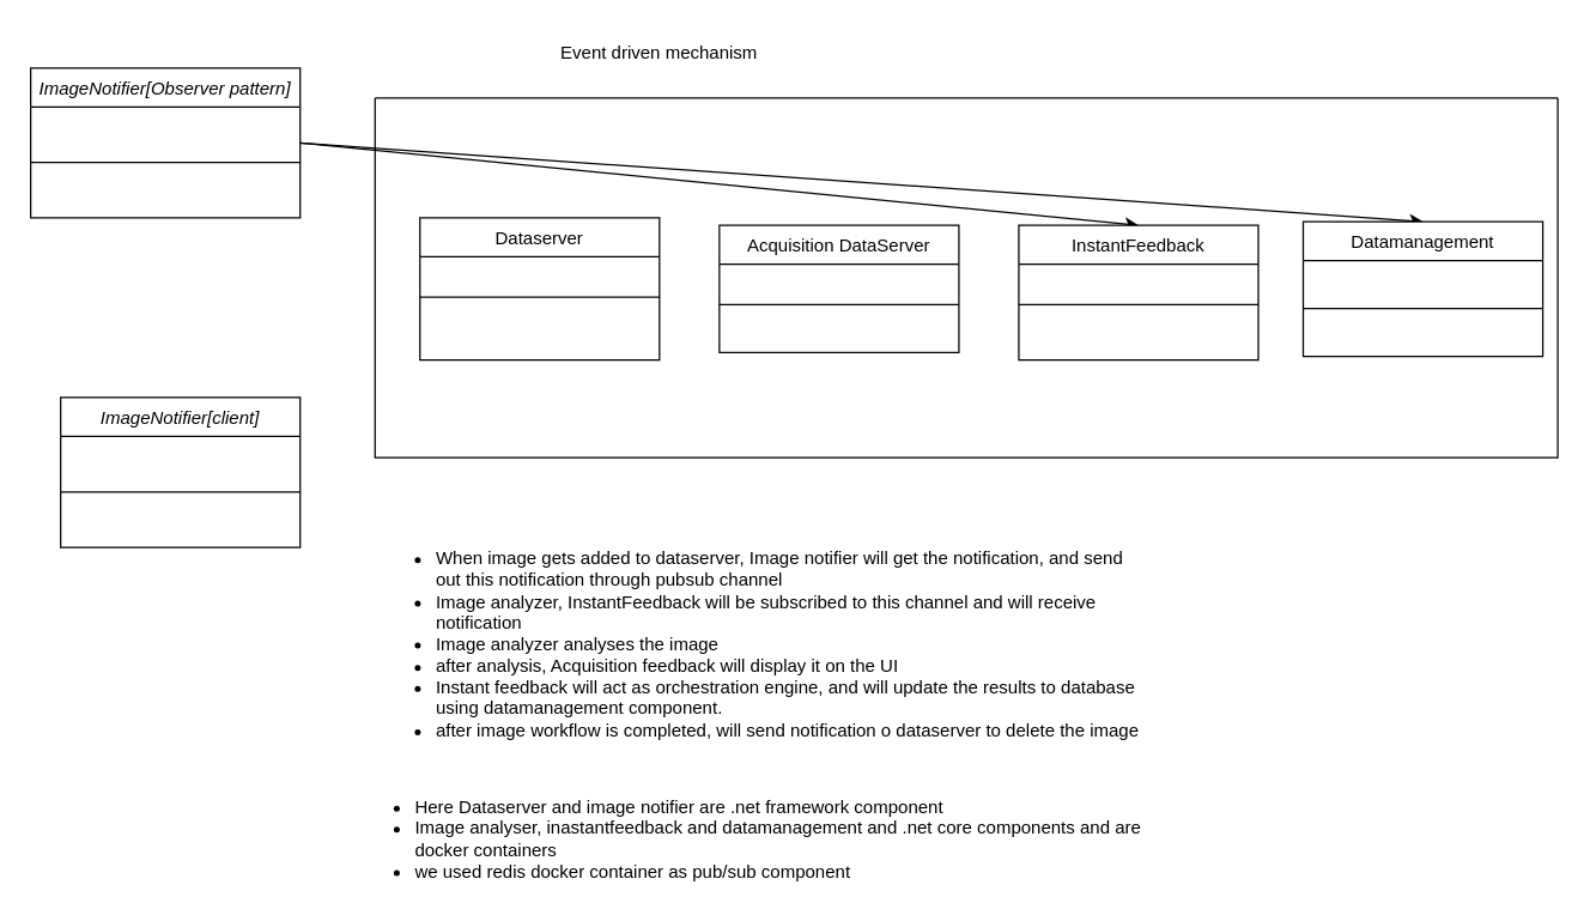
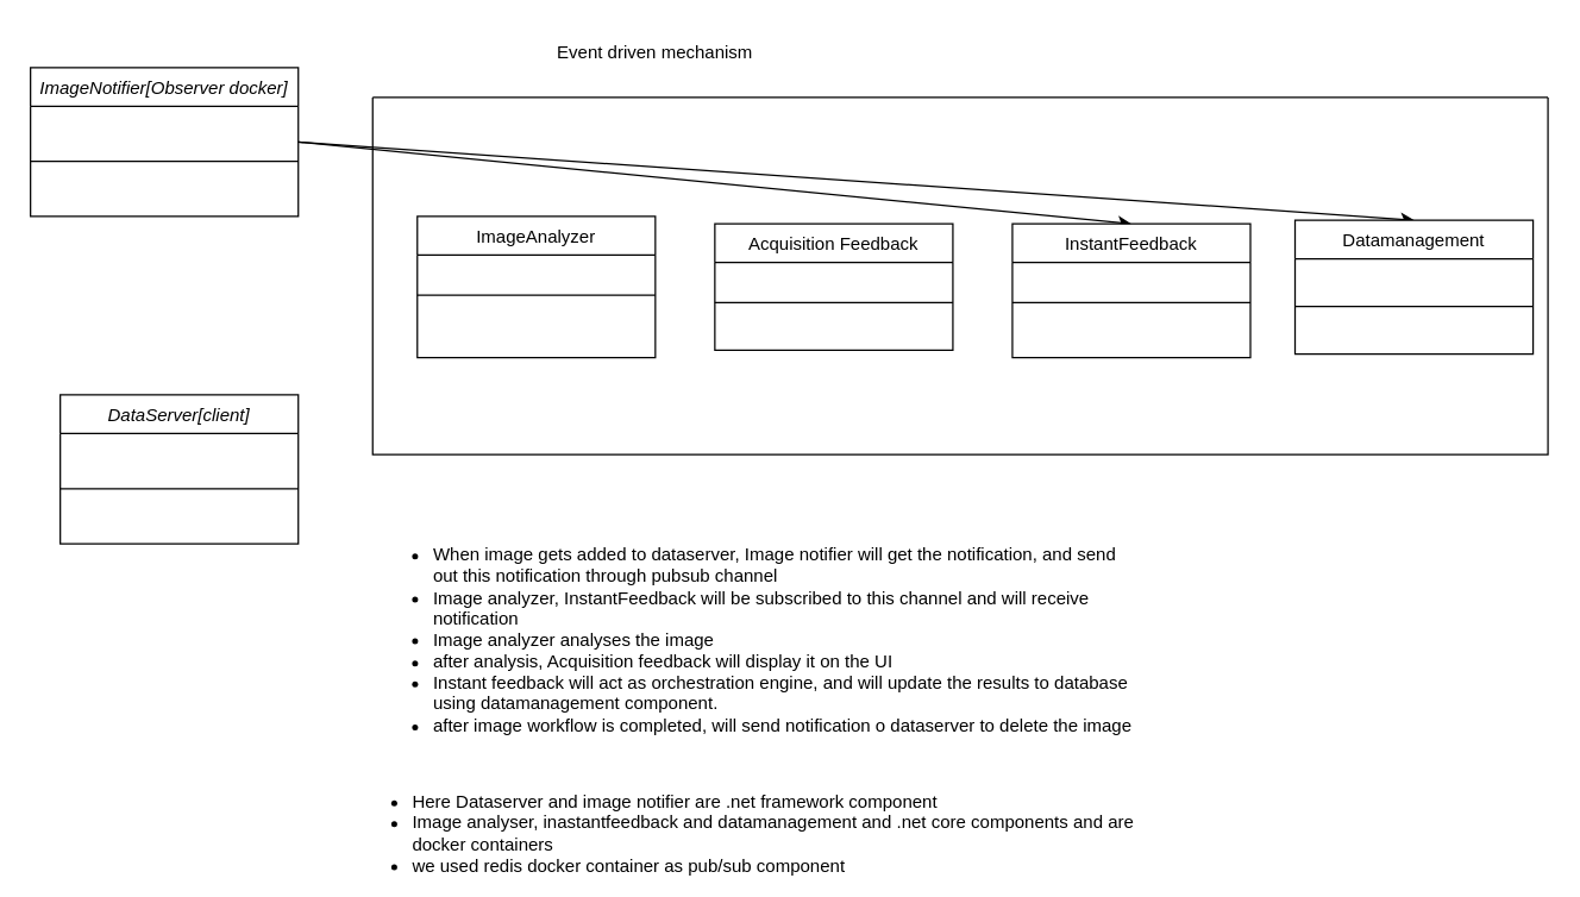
- <mxCell id="4" value="ImageNotifier[Observer pattern]" style="swimlane;fontStyle=2;align=center;verticalAlign=top;childLayout=stackLayout;horizontal=1;startSize=26;horizontalStack=0;resizeParent=1;resizeLast=0;collapsible=1;marginBottom=0;rounded=0;shadow=0;strokeWidth=1;" parent="1" vertex="1"><mxGeometry x="20" y="45" width="180" height="100" as="geometry"><mxRectangle x="230" y="140" width="160" height="26" as="alternateBounds" /></mxGeometry></mxCell>
+ <mxCell id="4" value="ImageNotifier[Observer docker]" style="swimlane;fontStyle=2;align=center;verticalAlign=top;childLayout=stackLayout;horizontal=1;startSize=26;horizontalStack=0;resizeParent=1;resizeLast=0;collapsible=1;marginBottom=0;rounded=0;shadow=0;strokeWidth=1;" parent="1" vertex="1"><mxGeometry x="20" y="45" width="180" height="100" as="geometry"><mxRectangle x="230" y="140" width="160" height="26" as="alternateBounds" /></mxGeometry></mxCell>
- <mxCell id="13" value="Dataserver" style="swimlane;fontStyle=0;align=center;verticalAlign=top;childLayout=stackLayout;horizontal=1;startSize=26;horizontalStack=0;resizeParent=1;resizeLast=0;collapsible=1;marginBottom=0;rounded=0;shadow=0;strokeWidth=1;" parent="8" vertex="1"><mxGeometry x="30" y="80" width="160" height="95" as="geometry"><mxRectangle x="340" y="380" width="170" height="26" as="alternateBounds" /></mxGeometry></mxCell>
+ <mxCell id="13" value="ImageAnalyzer" style="swimlane;fontStyle=0;align=center;verticalAlign=top;childLayout=stackLayout;horizontal=1;startSize=26;horizontalStack=0;resizeParent=1;resizeLast=0;collapsible=1;marginBottom=0;rounded=0;shadow=0;strokeWidth=1;" parent="8" vertex="1"><mxGeometry x="30" y="80" width="160" height="95" as="geometry"><mxRectangle x="340" y="380" width="170" height="26" as="alternateBounds" /></mxGeometry></mxCell>
- <mxCell id="9" value="Acquisition DataServer" style="swimlane;fontStyle=0;align=center;verticalAlign=top;childLayout=stackLayout;horizontal=1;startSize=26;horizontalStack=0;resizeParent=1;resizeLast=0;collapsible=1;marginBottom=0;rounded=0;shadow=0;strokeWidth=1;" parent="8" vertex="1"><mxGeometry x="230" y="85" width="160" height="85" as="geometry"><mxRectangle x="340" y="380" width="170" height="26" as="alternateBounds" /></mxGeometry></mxCell>
+ <mxCell id="9" value="Acquisition Feedback" style="swimlane;fontStyle=0;align=center;verticalAlign=top;childLayout=stackLayout;horizontal=1;startSize=26;horizontalStack=0;resizeParent=1;resizeLast=0;collapsible=1;marginBottom=0;rounded=0;shadow=0;strokeWidth=1;" parent="8" vertex="1"><mxGeometry x="230" y="85" width="160" height="85" as="geometry"><mxRectangle x="340" y="380" width="170" height="26" as="alternateBounds" /></mxGeometry></mxCell>
- <mxCell id="2" value="ImageNotifier[client]" style="swimlane;fontStyle=2;align=center;verticalAlign=top;childLayout=stackLayout;horizontal=1;startSize=26;horizontalStack=0;resizeParent=1;resizeLast=0;collapsible=1;marginBottom=0;rounded=0;shadow=0;strokeWidth=1;" parent="1" vertex="1"><mxGeometry x="40" y="265" width="160" height="100" as="geometry"><mxRectangle x="230" y="140" width="160" height="26" as="alternateBounds" /></mxGeometry></mxCell>
+ <mxCell id="2" value="DataServer[client]" style="swimlane;fontStyle=2;align=center;verticalAlign=top;childLayout=stackLayout;horizontal=1;startSize=26;horizontalStack=0;resizeParent=1;resizeLast=0;collapsible=1;marginBottom=0;rounded=0;shadow=0;strokeWidth=1;" parent="1" vertex="1"><mxGeometry x="40" y="265" width="160" height="100" as="geometry"><mxRectangle x="230" y="140" width="160" height="26" as="alternateBounds" /></mxGeometry></mxCell>
